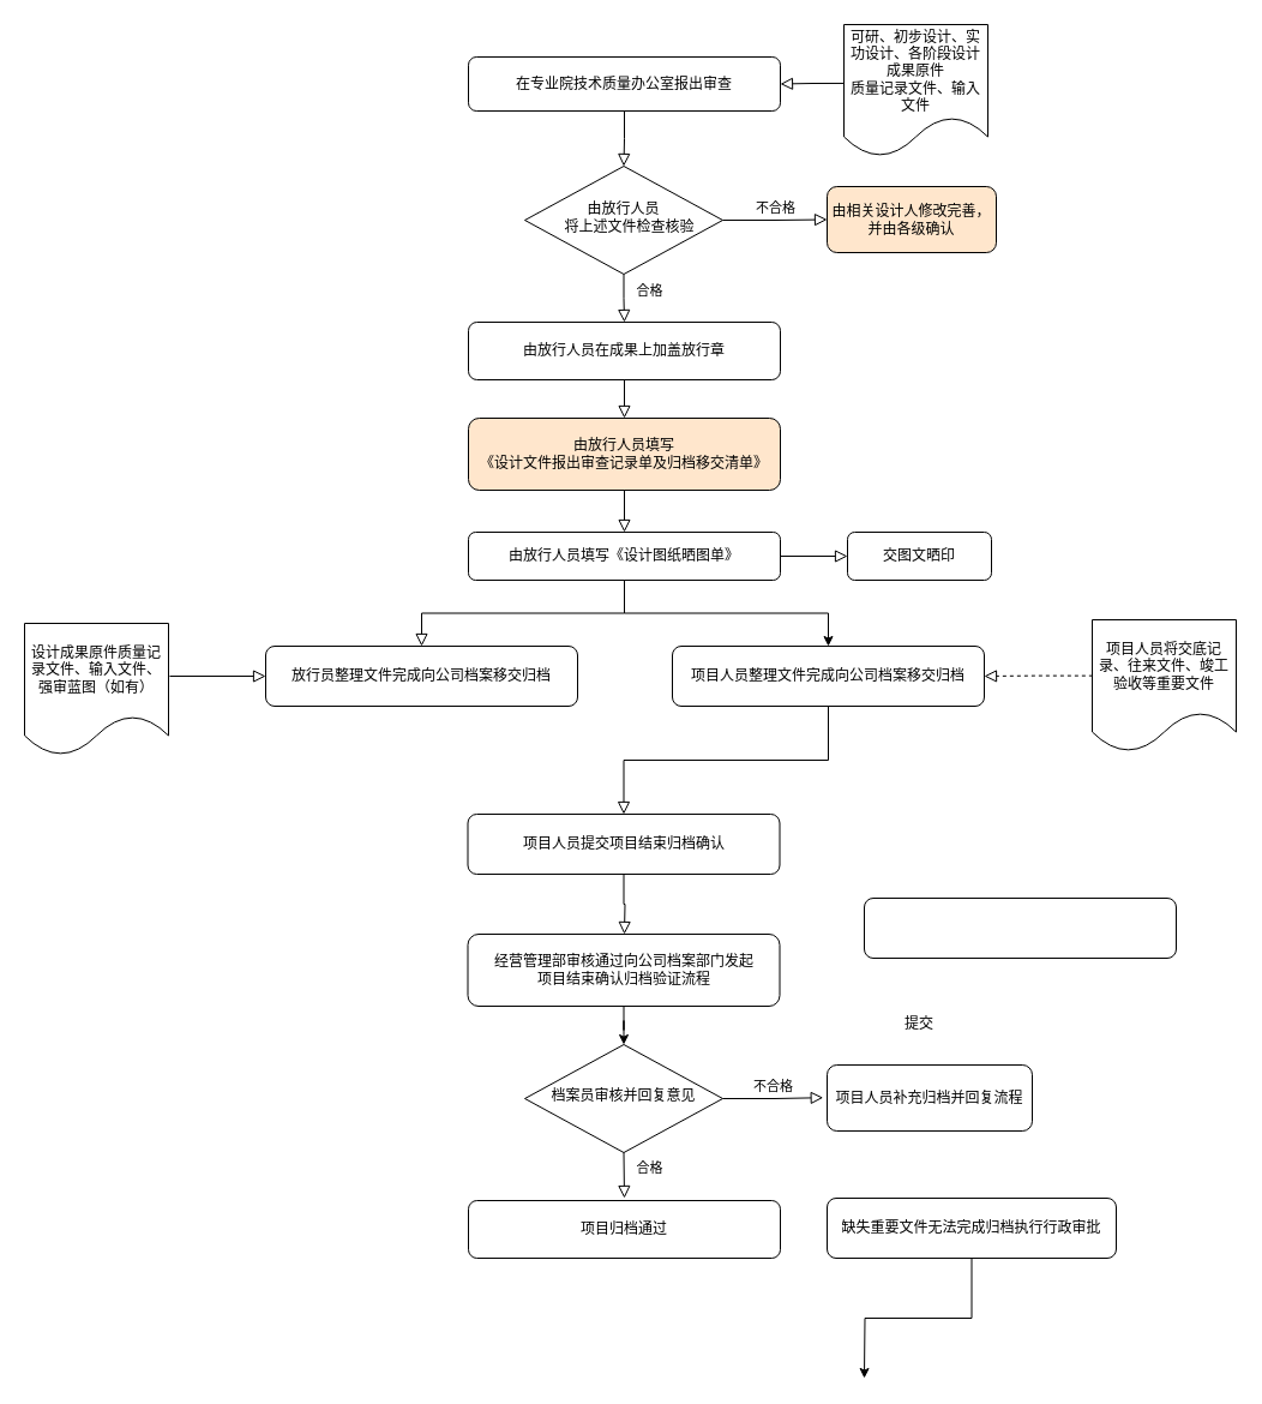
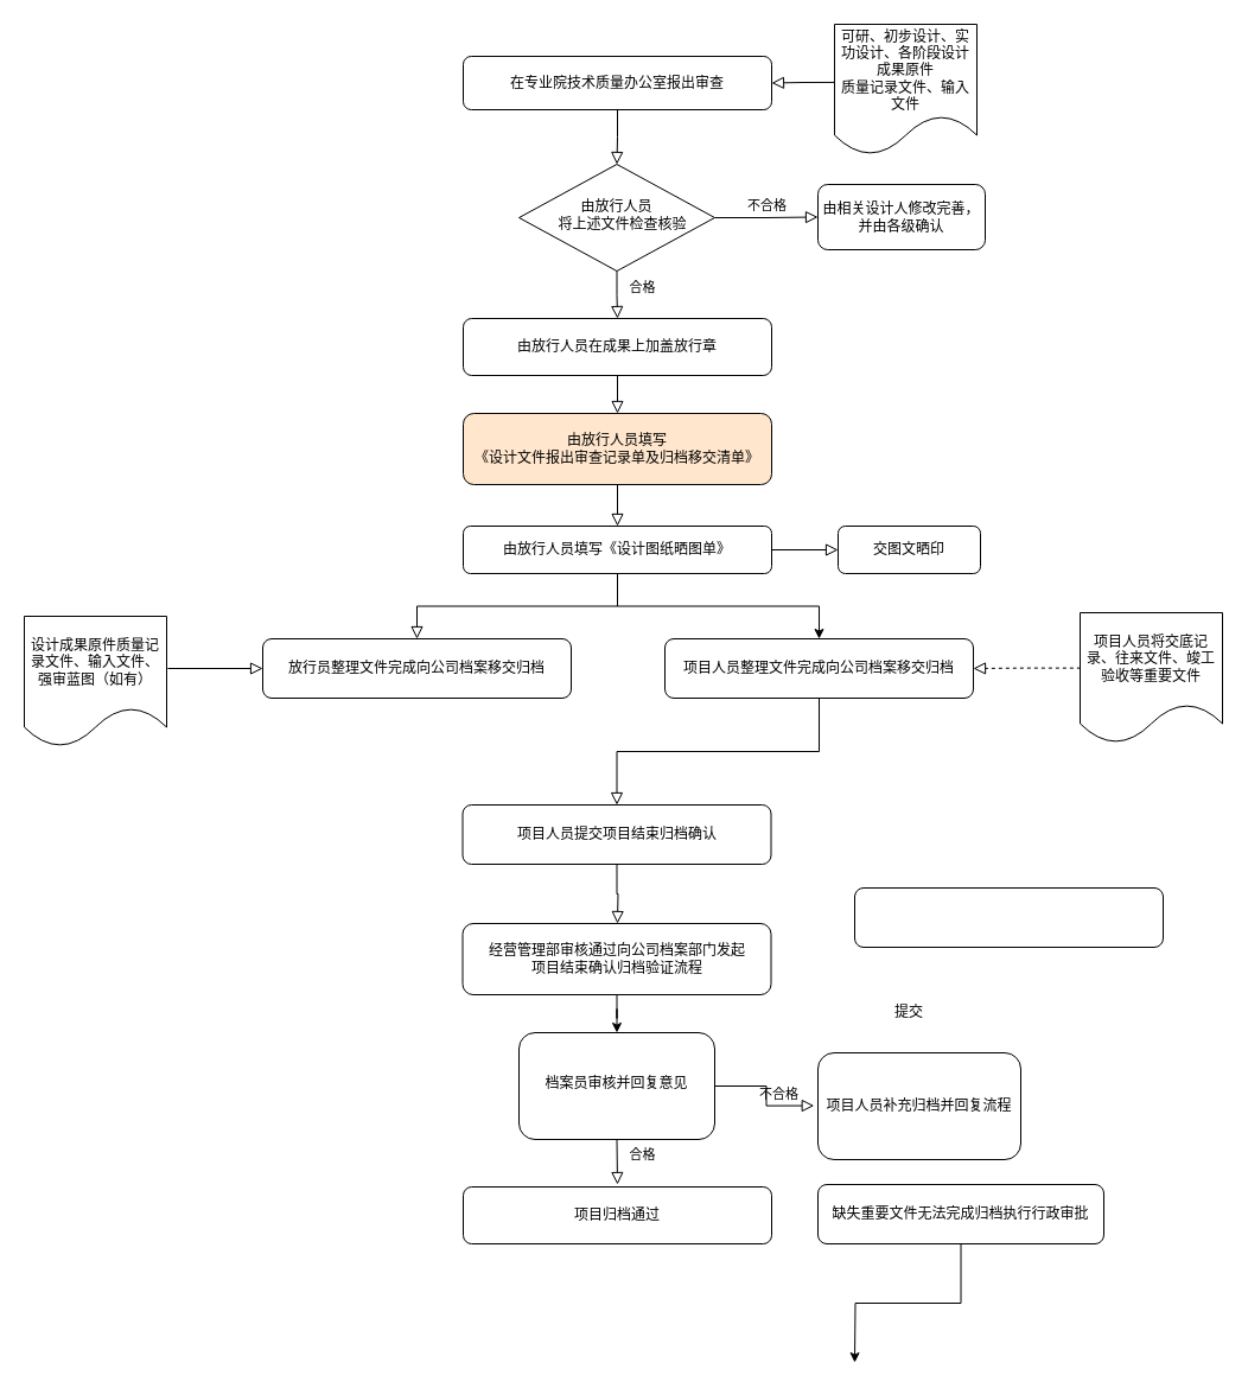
- <mxCell id="6" value="由相关设计人修改完善，并由各级确认" style="rounded=1;whiteSpace=wrap;html=1;fontSize=12;glass=0;strokeWidth=1;shadow=0;fillColor=#ffe6cc;" parent="1" vertex="1"><mxGeometry x="689" y="155" width="141" height="55" as="geometry" /></mxCell>
+ <mxCell id="6" value="由相关设计人修改完善，并由各级确认" style="rounded=1;whiteSpace=wrap;html=1;fontSize=12;glass=0;strokeWidth=1;shadow=0;" parent="1" vertex="1"><mxGeometry x="689" y="155" width="141" height="55" as="geometry" /></mxCell>
- <mxCell id="31" value="项目人员补充归档并回复流程" style="rounded=1;whiteSpace=wrap;html=1;fontSize=12;glass=0;strokeWidth=1;shadow=0;" vertex="1" parent="1"><mxGeometry x="689" y="887" width="171" height="55" as="geometry" /></mxCell>
+ <mxCell id="31" value="项目人员补充归档并回复流程" style="rounded=1;whiteSpace=wrap;html=1;fontSize=12;glass=0;strokeWidth=1;shadow=0;" vertex="1" parent="1"><mxGeometry x="689" y="887" width="171" height="90" as="geometry" /></mxCell>
- <mxCell id="30" value="档案员审核并回复意见" style="rhombus;whiteSpace=wrap;html=1;shadow=0;fontFamily=Helvetica;fontSize=12;align=center;strokeWidth=1;spacing=6;spacingTop=-4;" vertex="1" parent="1"><mxGeometry x="437" y="870" width="165" height="90" as="geometry" /></mxCell>
+ <mxCell id="30" value="档案员审核并回复意见" style="whiteSpace=wrap;html=1;shadow=0;fontFamily=Helvetica;fontSize=12;align=center;strokeWidth=1;spacing=6;spacingTop=-4;rounded=1;" vertex="1" parent="1"><mxGeometry x="437" y="870" width="165" height="90" as="geometry" /></mxCell>
